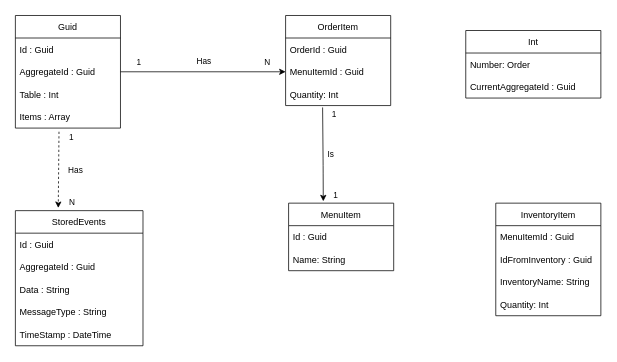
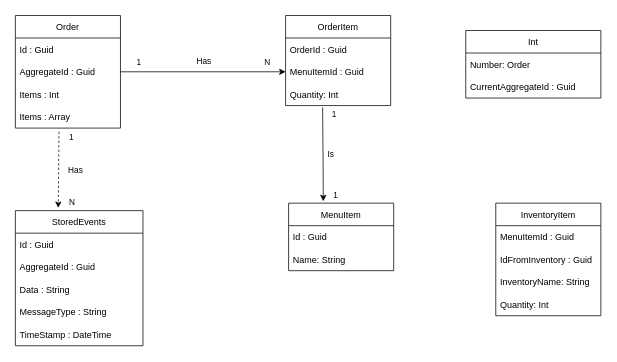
- <mxCell id="10" value="Guid" style="swimlane;fontStyle=0;childLayout=stackLayout;horizontal=1;startSize=30;horizontalStack=0;resizeParent=1;resizeParentMax=0;resizeLast=0;collapsible=1;marginBottom=0;" vertex="1" parent="1"><mxGeometry x="20" y="20" width="140" height="150" as="geometry" /></mxCell>
+ <mxCell id="10" value="Order" style="swimlane;fontStyle=0;childLayout=stackLayout;horizontal=1;startSize=30;horizontalStack=0;resizeParent=1;resizeParentMax=0;resizeLast=0;collapsible=1;marginBottom=0;" vertex="1" parent="1"><mxGeometry x="20" y="20" width="140" height="150" as="geometry" /></mxCell>
- <mxCell id="13" value="Table : Int" style="text;strokeColor=none;fillColor=none;align=left;verticalAlign=middle;spacingLeft=4;spacingRight=4;overflow=hidden;points=[[0,0.5],[1,0.5]];portConstraint=eastwest;rotatable=0;" vertex="1" parent="10"><mxGeometry y="90" width="140" height="30" as="geometry" /></mxCell>
+ <mxCell id="13" value="Items : Int" style="text;strokeColor=none;fillColor=none;align=left;verticalAlign=middle;spacingLeft=4;spacingRight=4;overflow=hidden;points=[[0,0.5],[1,0.5]];portConstraint=eastwest;rotatable=0;" vertex="1" parent="10"><mxGeometry y="90" width="140" height="30" as="geometry" /></mxCell>
